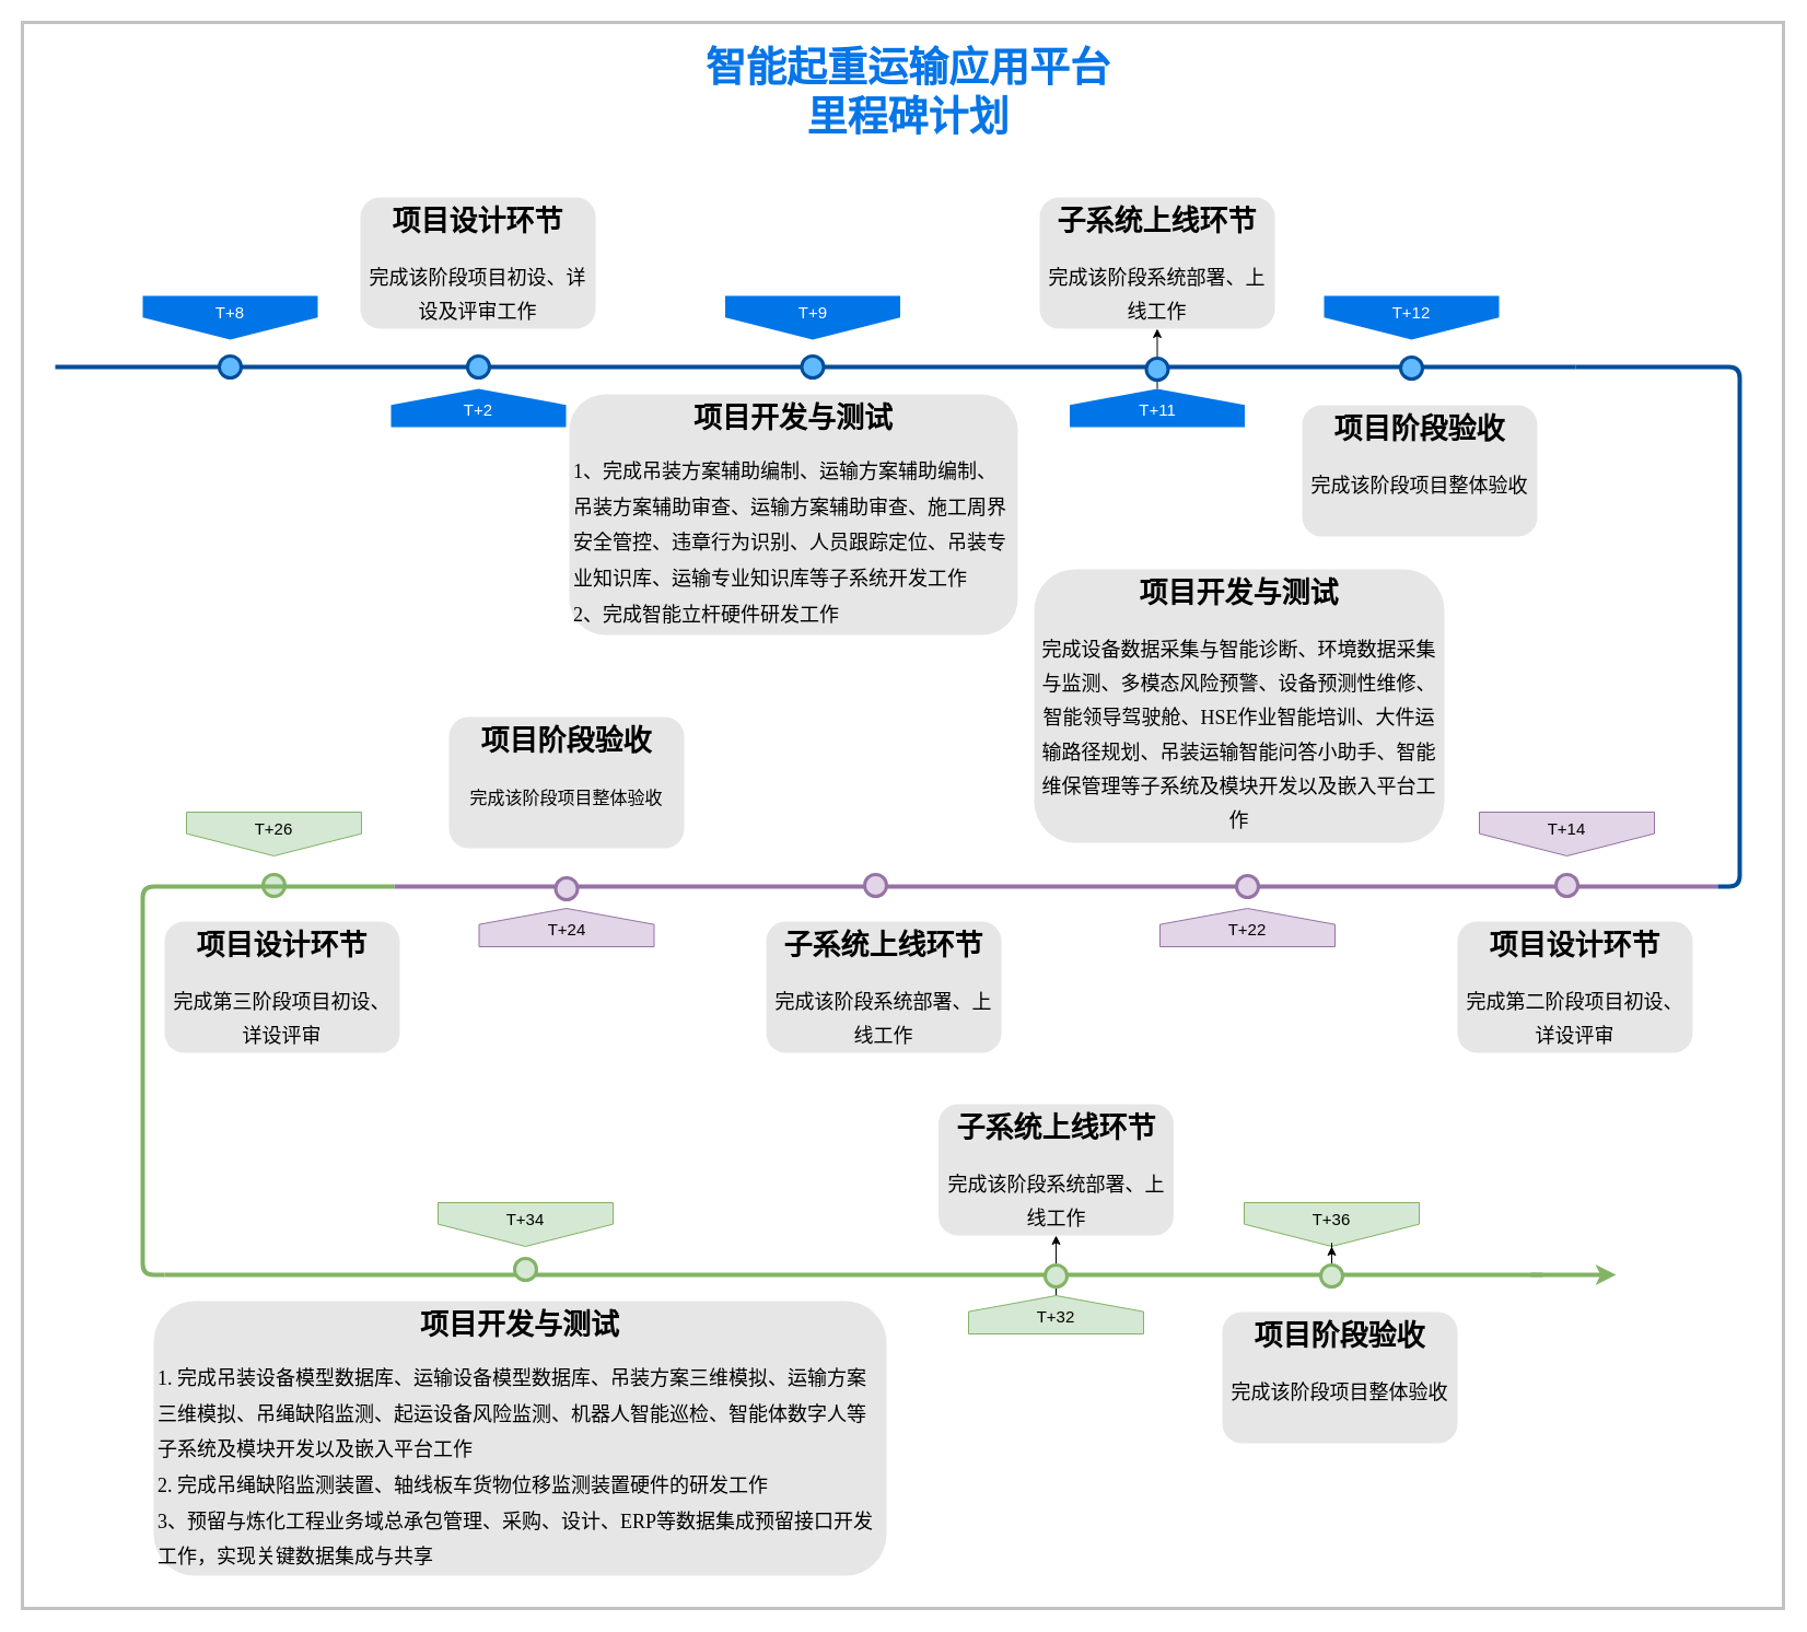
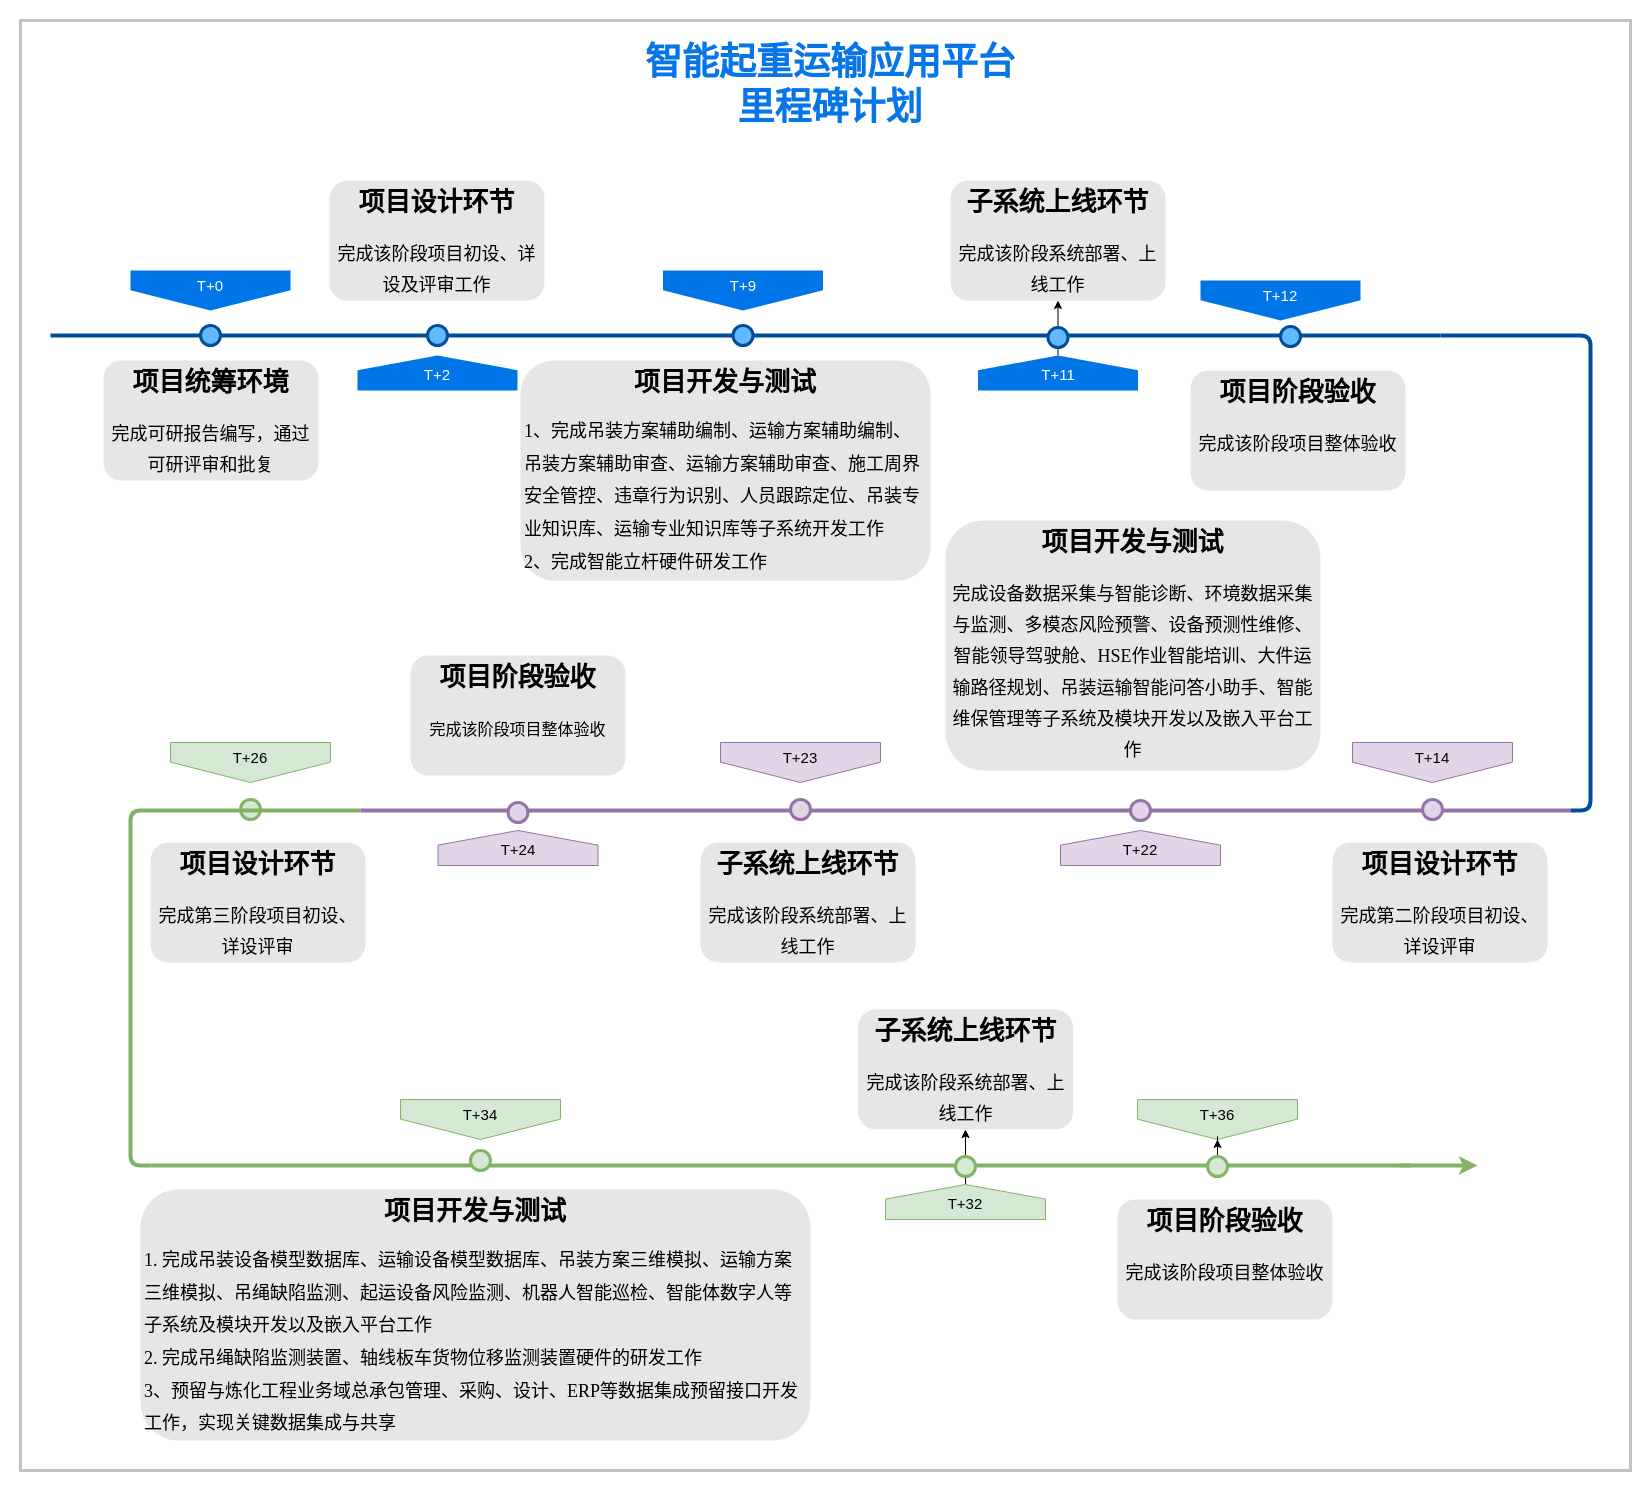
- <mxCell id="4" value="T+8" style="shape=offPageConnector;whiteSpace=wrap;html=1;fillColor=#0075E8;fontSize=15;fontColor=#FFFFFF;size=0.509;verticalAlign=top;strokeColor=none;" parent="1" vertex="1"><mxGeometry x="130" y="270" width="160" height="40" as="geometry" /></mxCell>
+ <mxCell id="4" value="T+0" style="shape=offPageConnector;whiteSpace=wrap;html=1;fillColor=#0075E8;fontSize=15;fontColor=#FFFFFF;size=0.509;verticalAlign=top;strokeColor=none;" parent="1" vertex="1"><mxGeometry x="130" y="270" width="160" height="40" as="geometry" /></mxCell>
- <mxCell id="17" value="&lt;span&gt;T+12&lt;/span&gt;" style="shape=offPageConnector;whiteSpace=wrap;html=1;fillColor=#0075E8;fontSize=15;fontColor=#FFFFFF;size=0.509;verticalAlign=top;strokeColor=none;" vertex="1" parent="1"><mxGeometry x="1210" y="270" width="160" height="40" as="geometry" /></mxCell>
+ <mxCell id="17" value="&lt;span&gt;T+12&lt;/span&gt;" style="shape=offPageConnector;whiteSpace=wrap;html=1;fillColor=#0075E8;fontSize=15;fontColor=#FFFFFF;size=0.509;verticalAlign=top;strokeColor=none;" vertex="1" parent="1"><mxGeometry x="1200" y="280" width="160" height="40" as="geometry" /></mxCell>
+ <mxCell id="13" value="&lt;h1&gt;项目统筹环境&lt;/h1&gt;&lt;h1&gt;&lt;span style=&quot;font-family: 仿宋; text-align: start; text-indent: 44pt; background-color: transparent; color: light-dark(rgb(0, 0, 0), rgb(237, 237, 237)); font-weight: normal;&quot;&gt;&lt;font style=&quot;font-size: 18px;&quot;&gt;完成可研报告编写，通过可研评审和批复&lt;/font&gt;&lt;/span&gt;&lt;/h1&gt;" style="text;html=1;spacing=5;spacingTop=-20;whiteSpace=wrap;overflow=hidden;strokeColor=none;strokeWidth=3;fillColor=#E6E6E6;fontSize=13;fontColor=#000000;align=center;rounded=1;" parent="1" vertex="1"><mxGeometry x="103" y="360" width="215" height="120" as="geometry" /></mxCell>
+ <mxCell id="28" value="&lt;span&gt;T+23&lt;/span&gt;" style="shape=offPageConnector;whiteSpace=wrap;html=1;fillColor=#e1d5e7;fontSize=15;size=0.509;verticalAlign=top;strokeColor=#9673a6;" vertex="1" parent="1"><mxGeometry x="720" y="742" width="160" height="40" as="geometry" /></mxCell>
